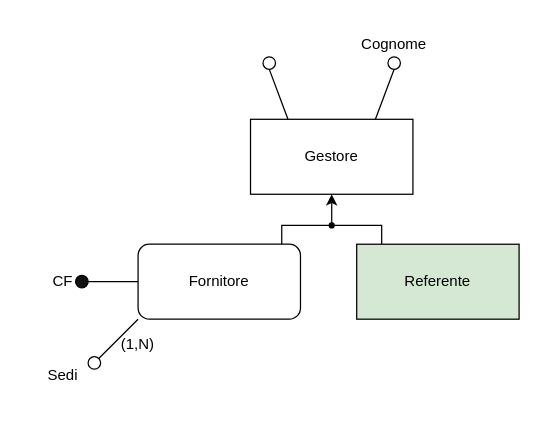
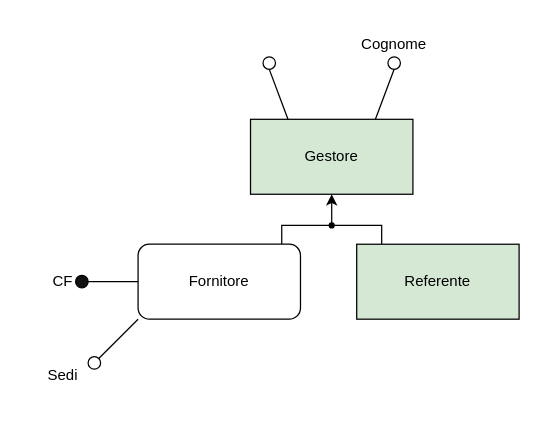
- <mxCell id="2" value="Gestore" style="whiteSpace=wrap;html=1;align=center;" vertex="1" parent="1"><mxGeometry x="200" y="95" width="130" height="60" as="geometry" /></mxCell>
+ <mxCell id="2" value="Gestore" style="whiteSpace=wrap;html=1;align=center;fillColor=#d5e8d4;" vertex="1" parent="1"><mxGeometry x="200" y="95" width="130" height="60" as="geometry" /></mxCell>
- <mxCell id="20" value="(1,N)" style="text;html=1;strokeColor=none;fillColor=none;align=center;verticalAlign=middle;whiteSpace=wrap;rounded=0;" vertex="1" parent="1"><mxGeometry x="90" y="265" width="40" height="20" as="geometry" /></mxCell>
